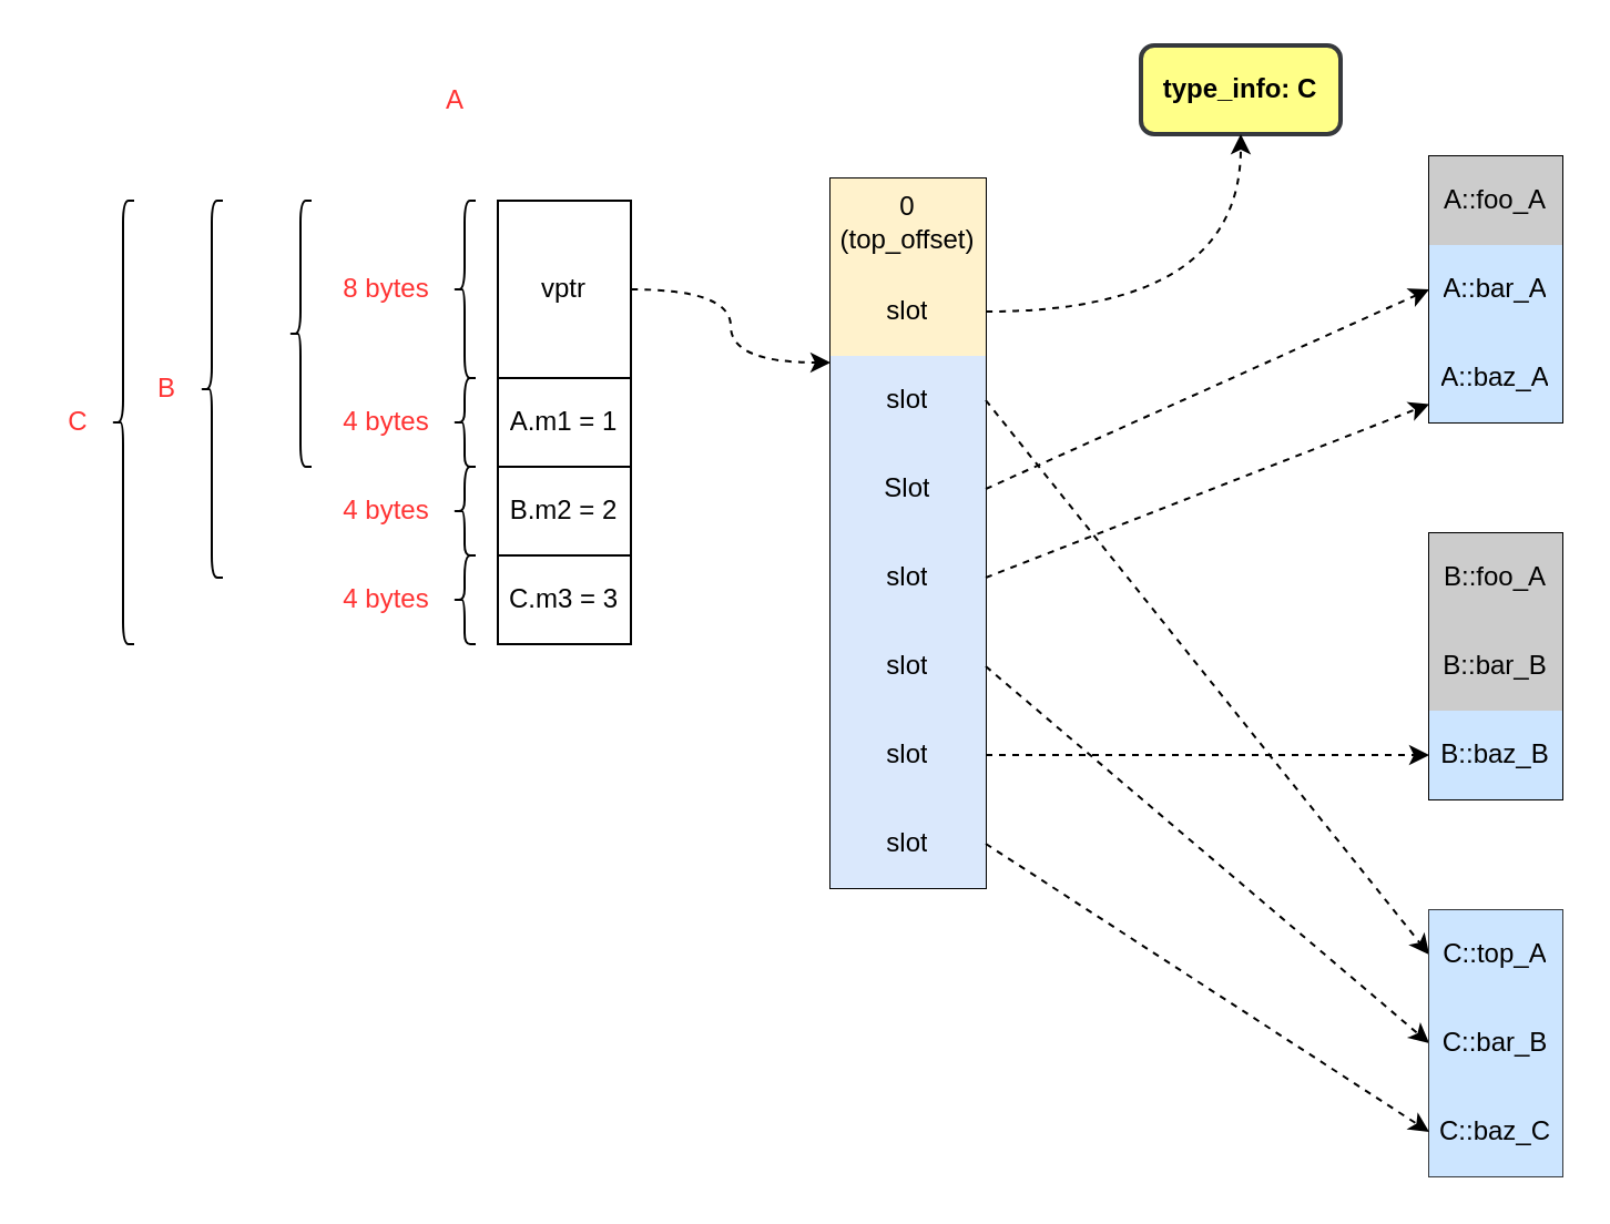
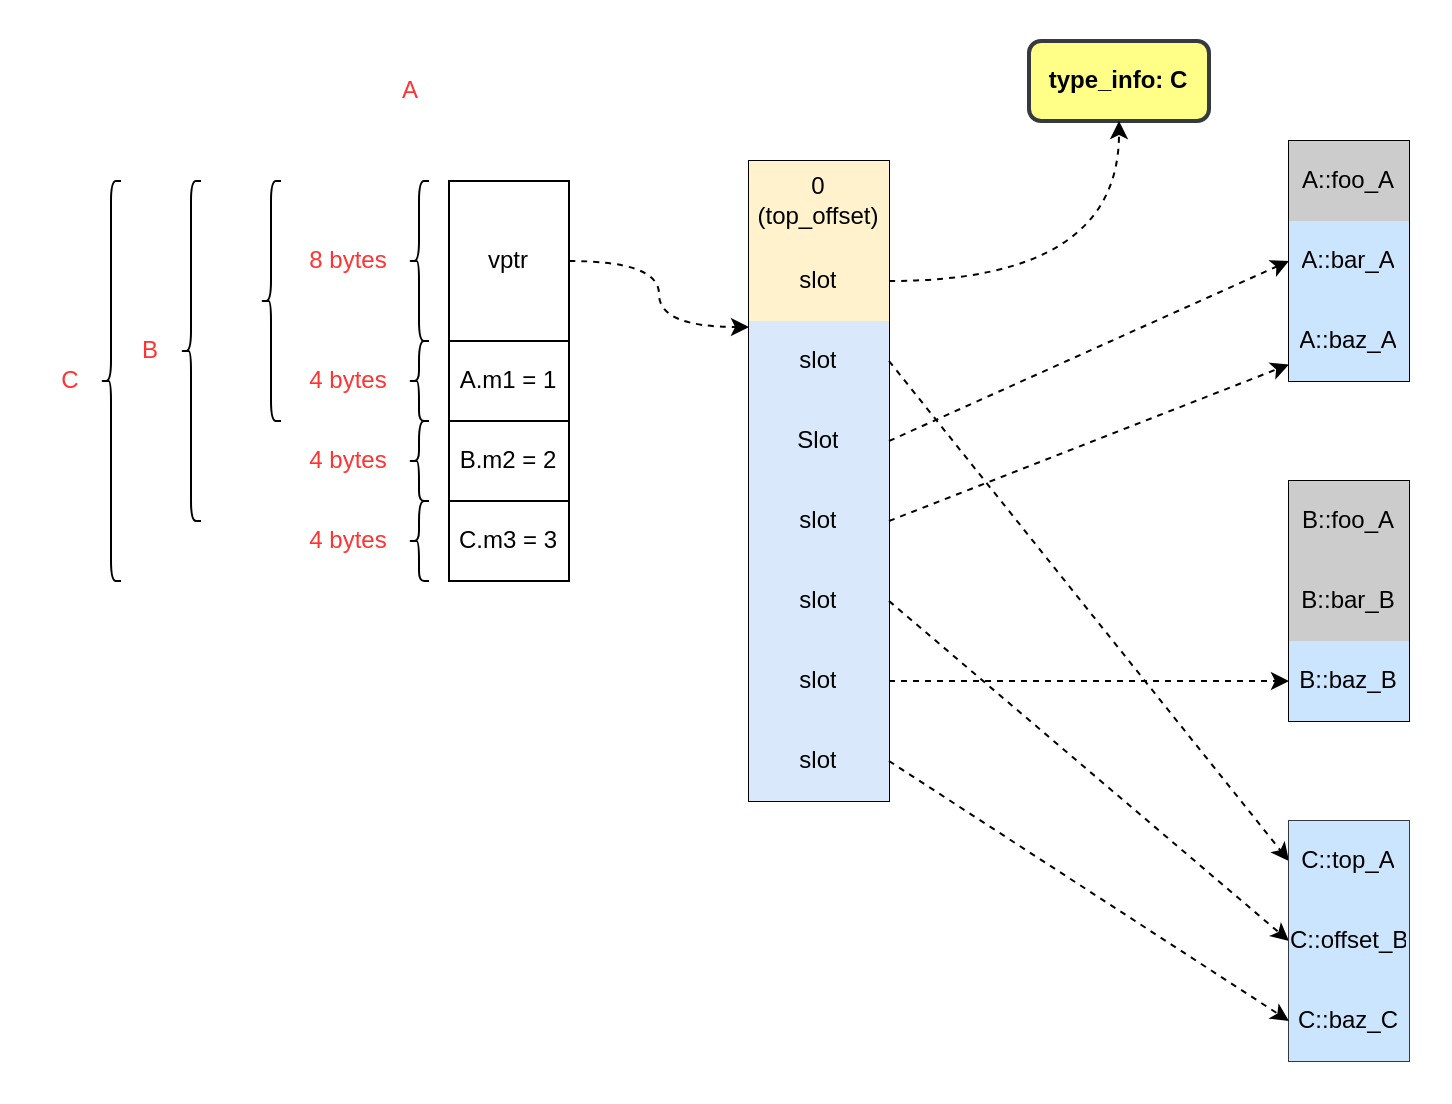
- <mxCell id="66" value="C::bar_B" style="shape=partialRectangle;html=1;whiteSpace=wrap;connectable=0;overflow=hidden;fillColor=#cce5ff;top=0;left=0;bottom=0;right=0;pointerEvents=1;sketch=0;strokeColor=#36393d;" parent="65" vertex="1"><mxGeometry width="60" height="40" as="geometry"><mxRectangle width="60" height="40" as="alternateBounds" /></mxGeometry></mxCell>
+ <mxCell id="66" value="C::offset_B" style="shape=partialRectangle;html=1;whiteSpace=wrap;connectable=0;overflow=hidden;fillColor=#cce5ff;top=0;left=0;bottom=0;right=0;pointerEvents=1;sketch=0;strokeColor=#36393d;" parent="65" vertex="1"><mxGeometry width="60" height="40" as="geometry"><mxRectangle width="60" height="40" as="alternateBounds" /></mxGeometry></mxCell>
